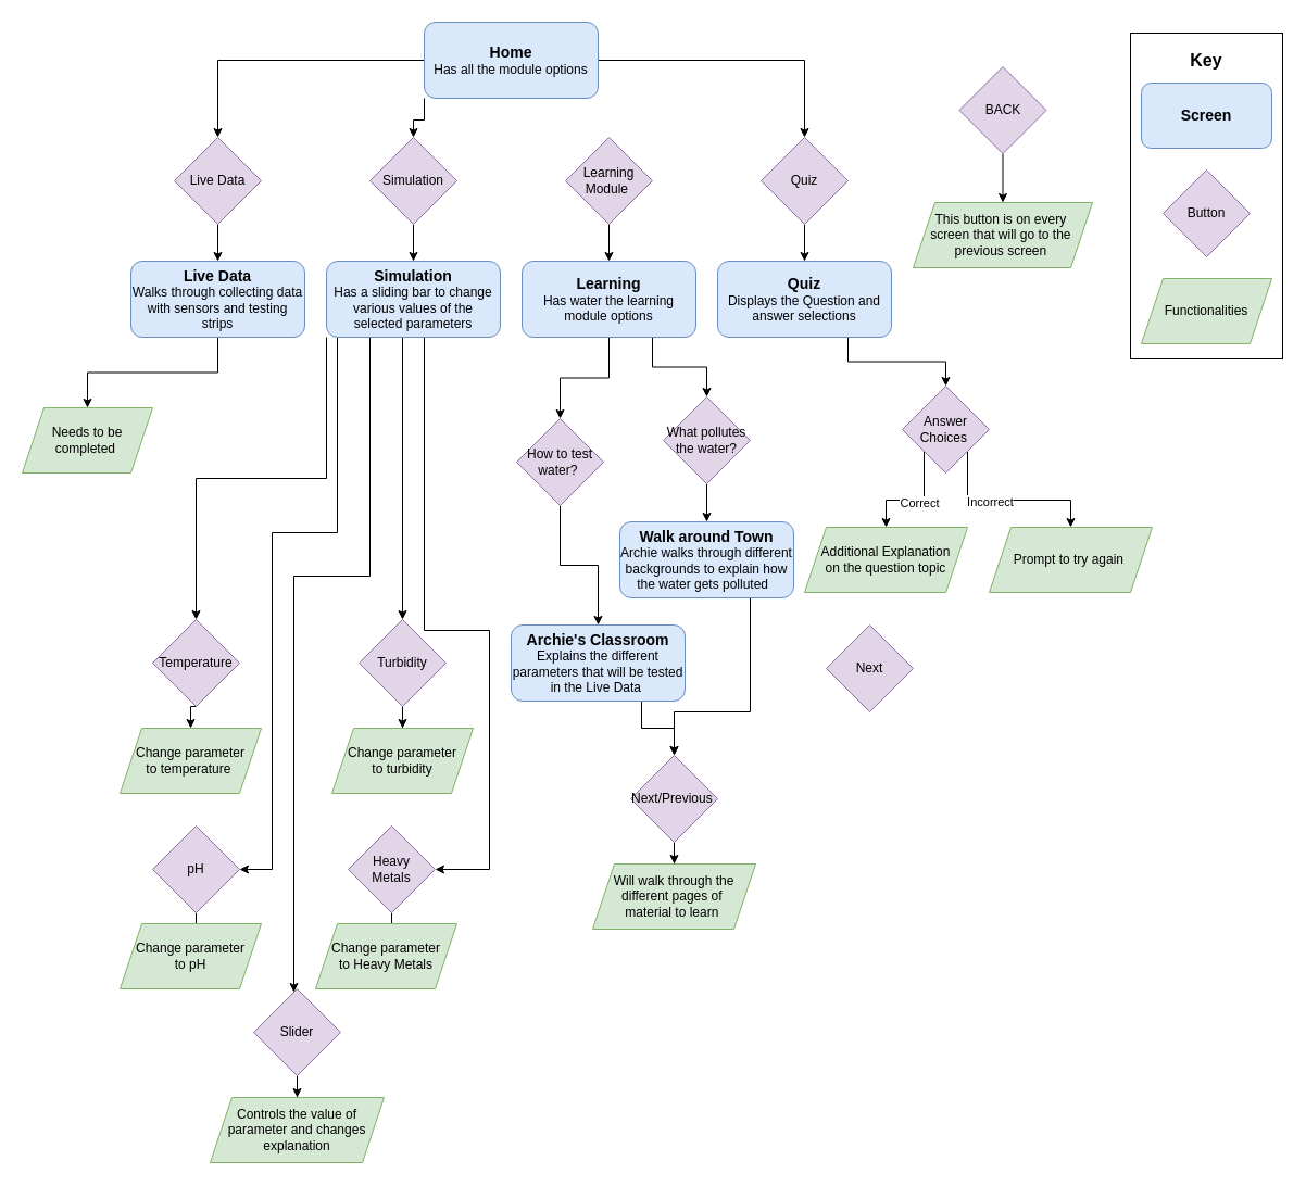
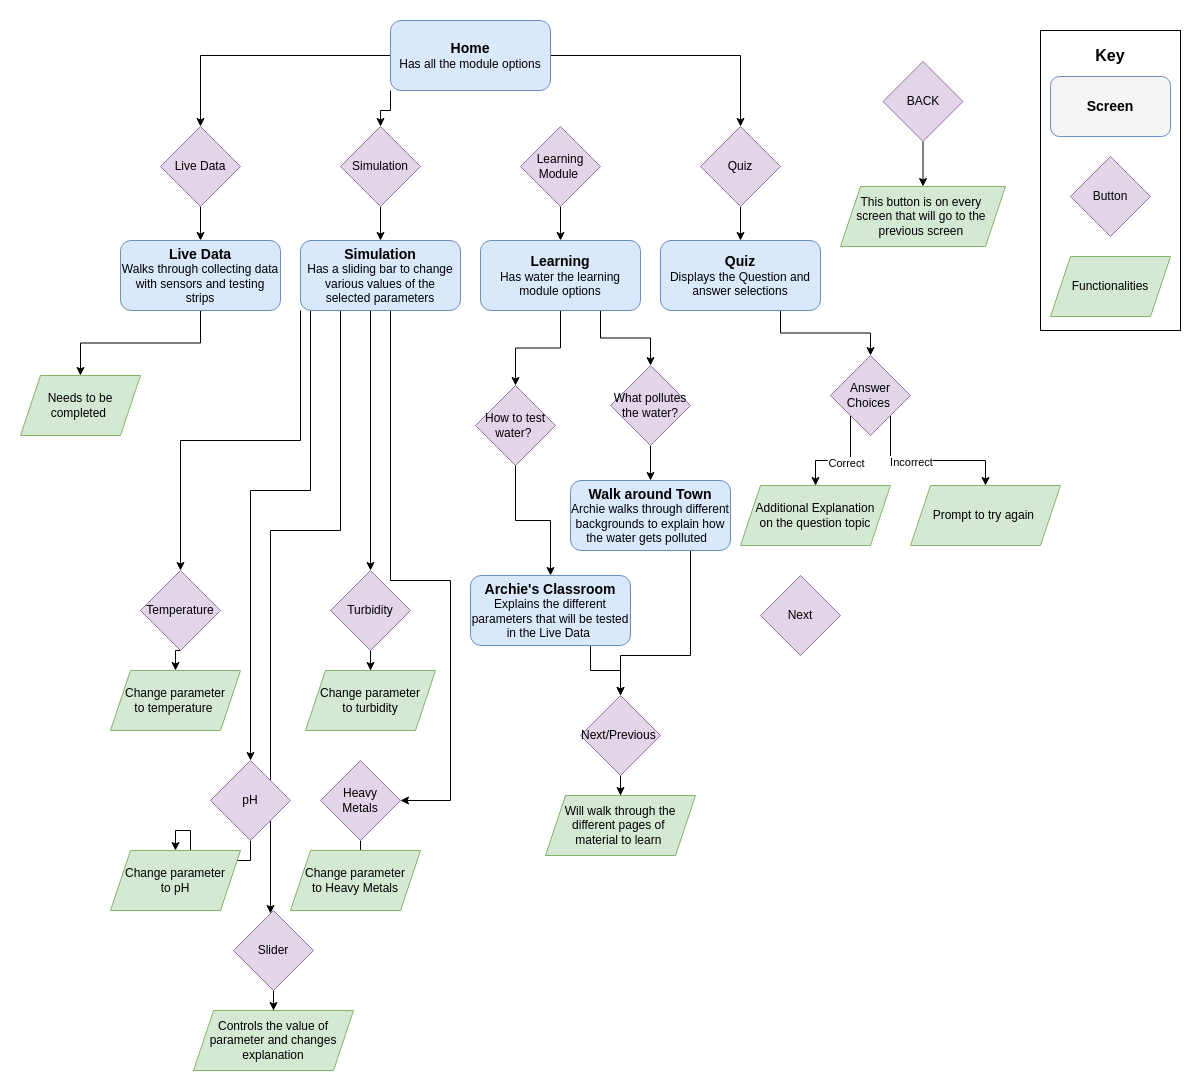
- <mxCell id="14" value="&lt;b&gt;&lt;font style=&quot;font-size: 14px;&quot;&gt;Screen&lt;/font&gt;&lt;/b&gt;" style="rounded=1;whiteSpace=wrap;html=1;fillColor=#dae8fc;strokeColor=#6c8ebf;" vertex="1" parent="1"><mxGeometry x="1050" y="76" width="120" height="60" as="geometry" /></mxCell>
+ <mxCell id="14" value="&lt;b&gt;&lt;font style=&quot;font-size: 14px;&quot;&gt;Screen&lt;/font&gt;&lt;/b&gt;" style="rounded=1;whiteSpace=wrap;html=1;fillColor=#f5f5f5;strokeColor=#6c8ebf;" vertex="1" parent="1"><mxGeometry x="1050" y="76" width="120" height="60" as="geometry" /></mxCell>
- <mxCell id="34" value="pH" style="rhombus;whiteSpace=wrap;html=1;fillColor=#e1d5e7;strokeColor=#9673a6;" vertex="1" parent="1"><mxGeometry x="140" y="760" width="80" height="80" as="geometry" /></mxCell>
+ <mxCell id="34" value="pH" style="rhombus;whiteSpace=wrap;html=1;fillColor=#e1d5e7;strokeColor=#9673a6;" vertex="1" parent="1"><mxGeometry x="210" y="760" width="80" height="80" as="geometry" /></mxCell>
